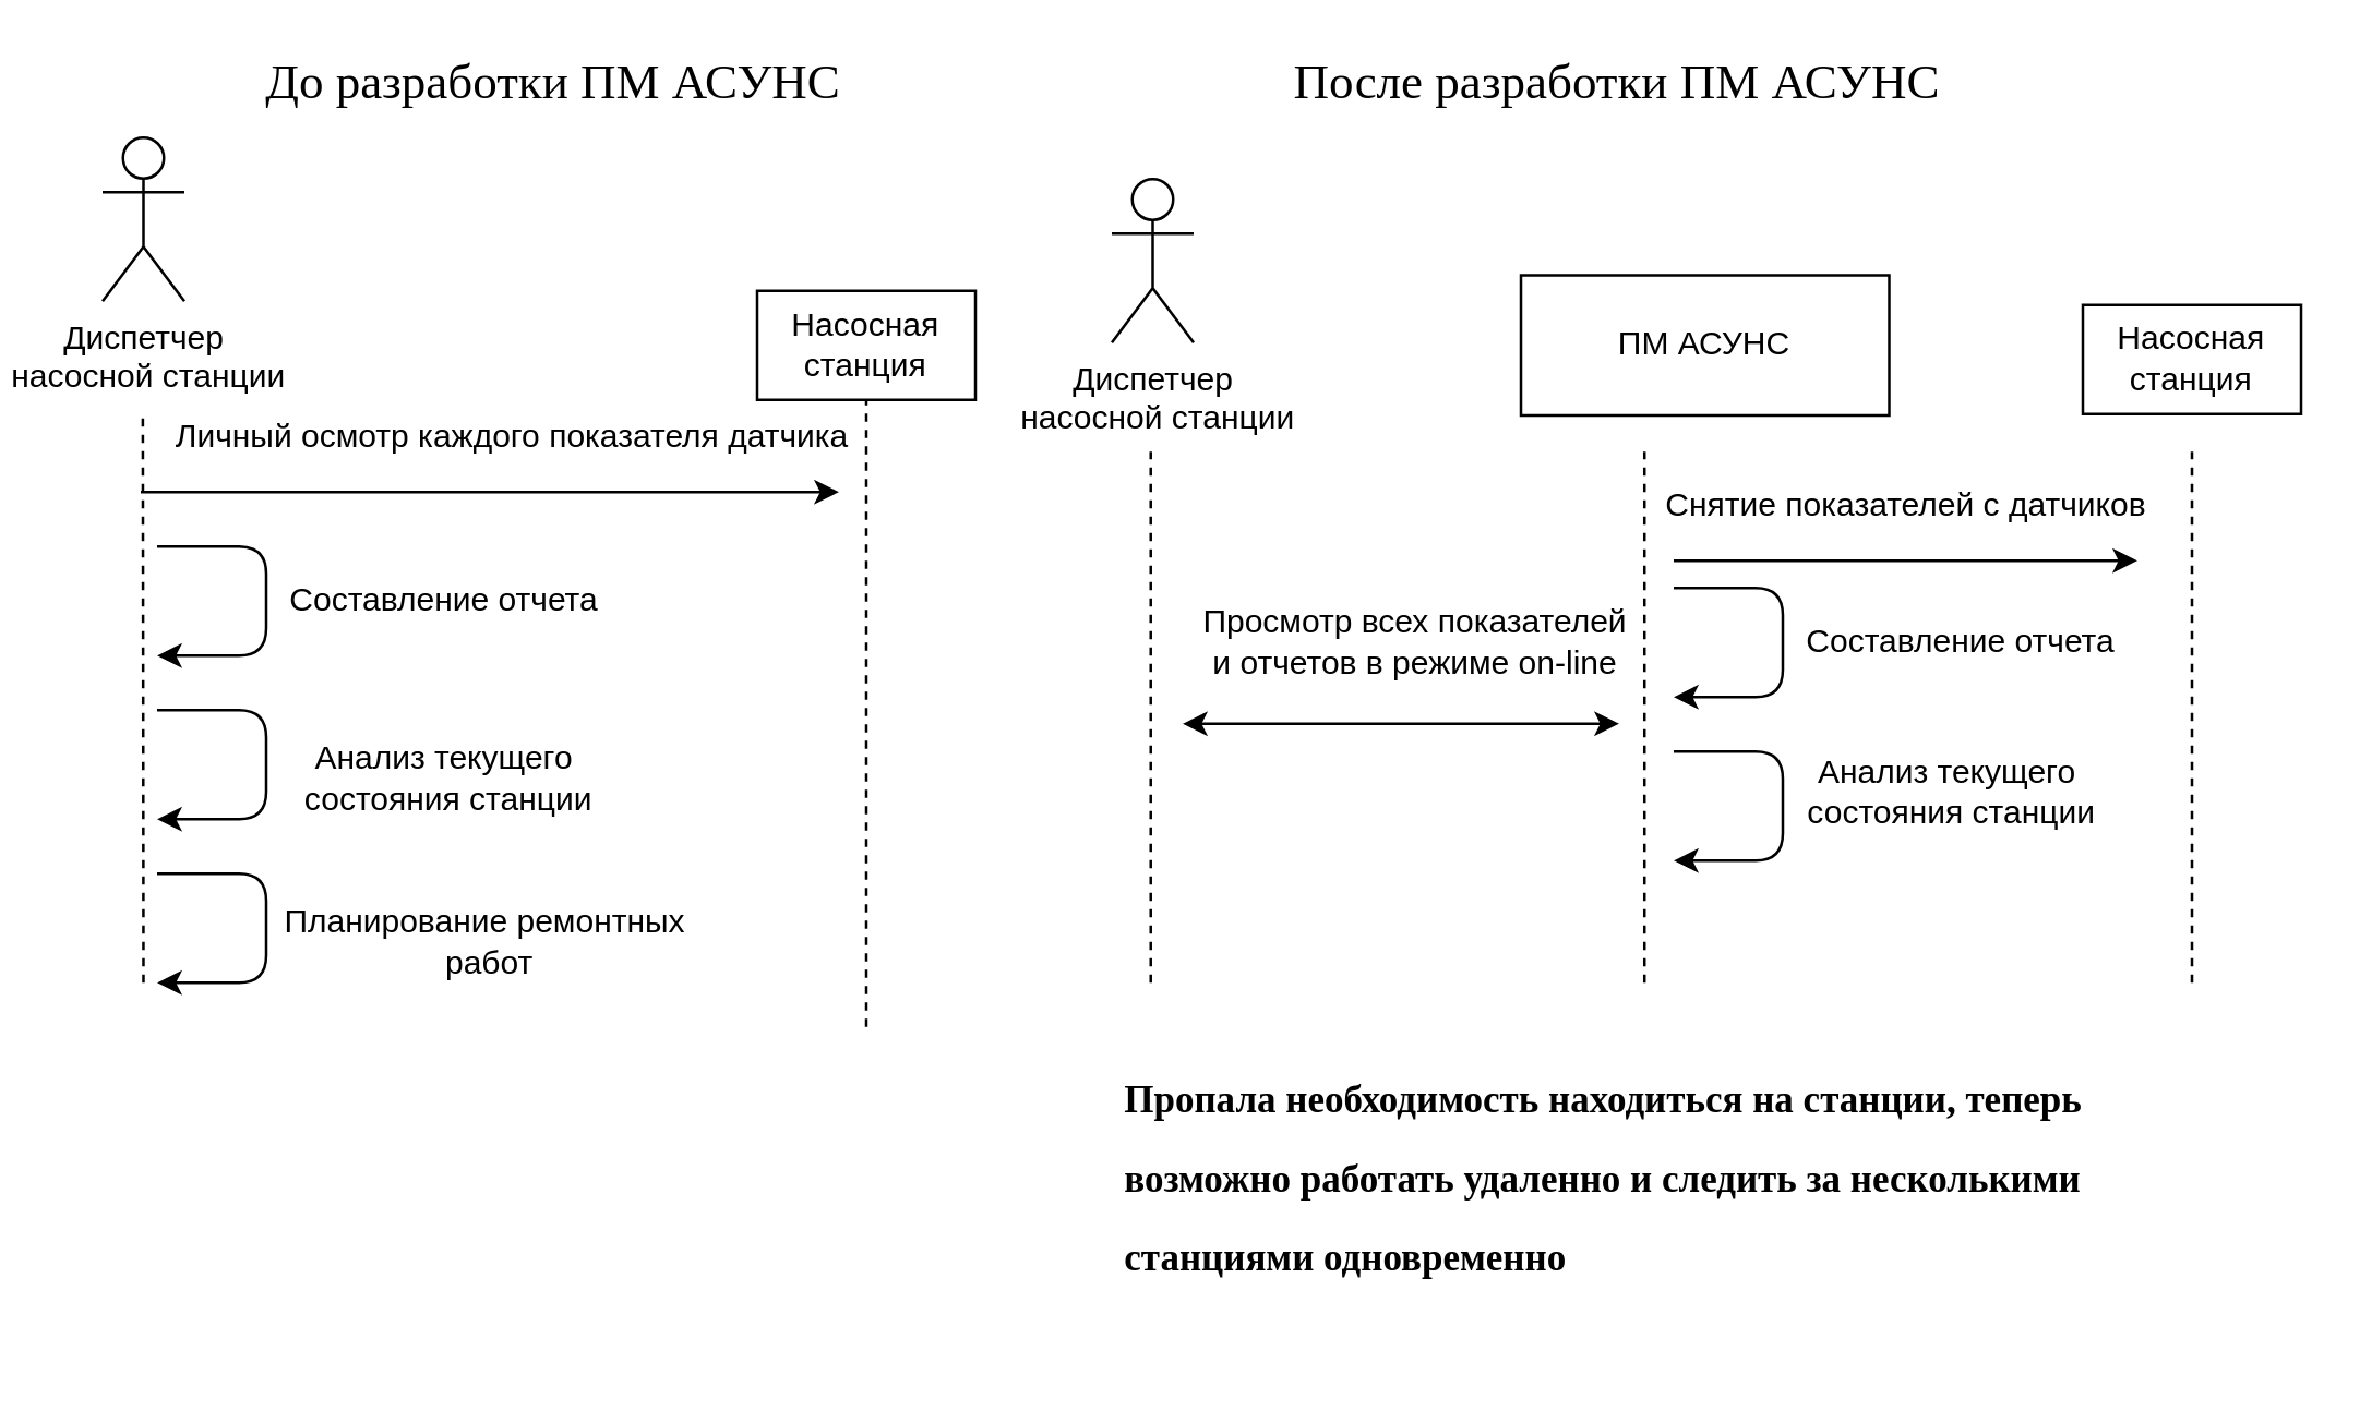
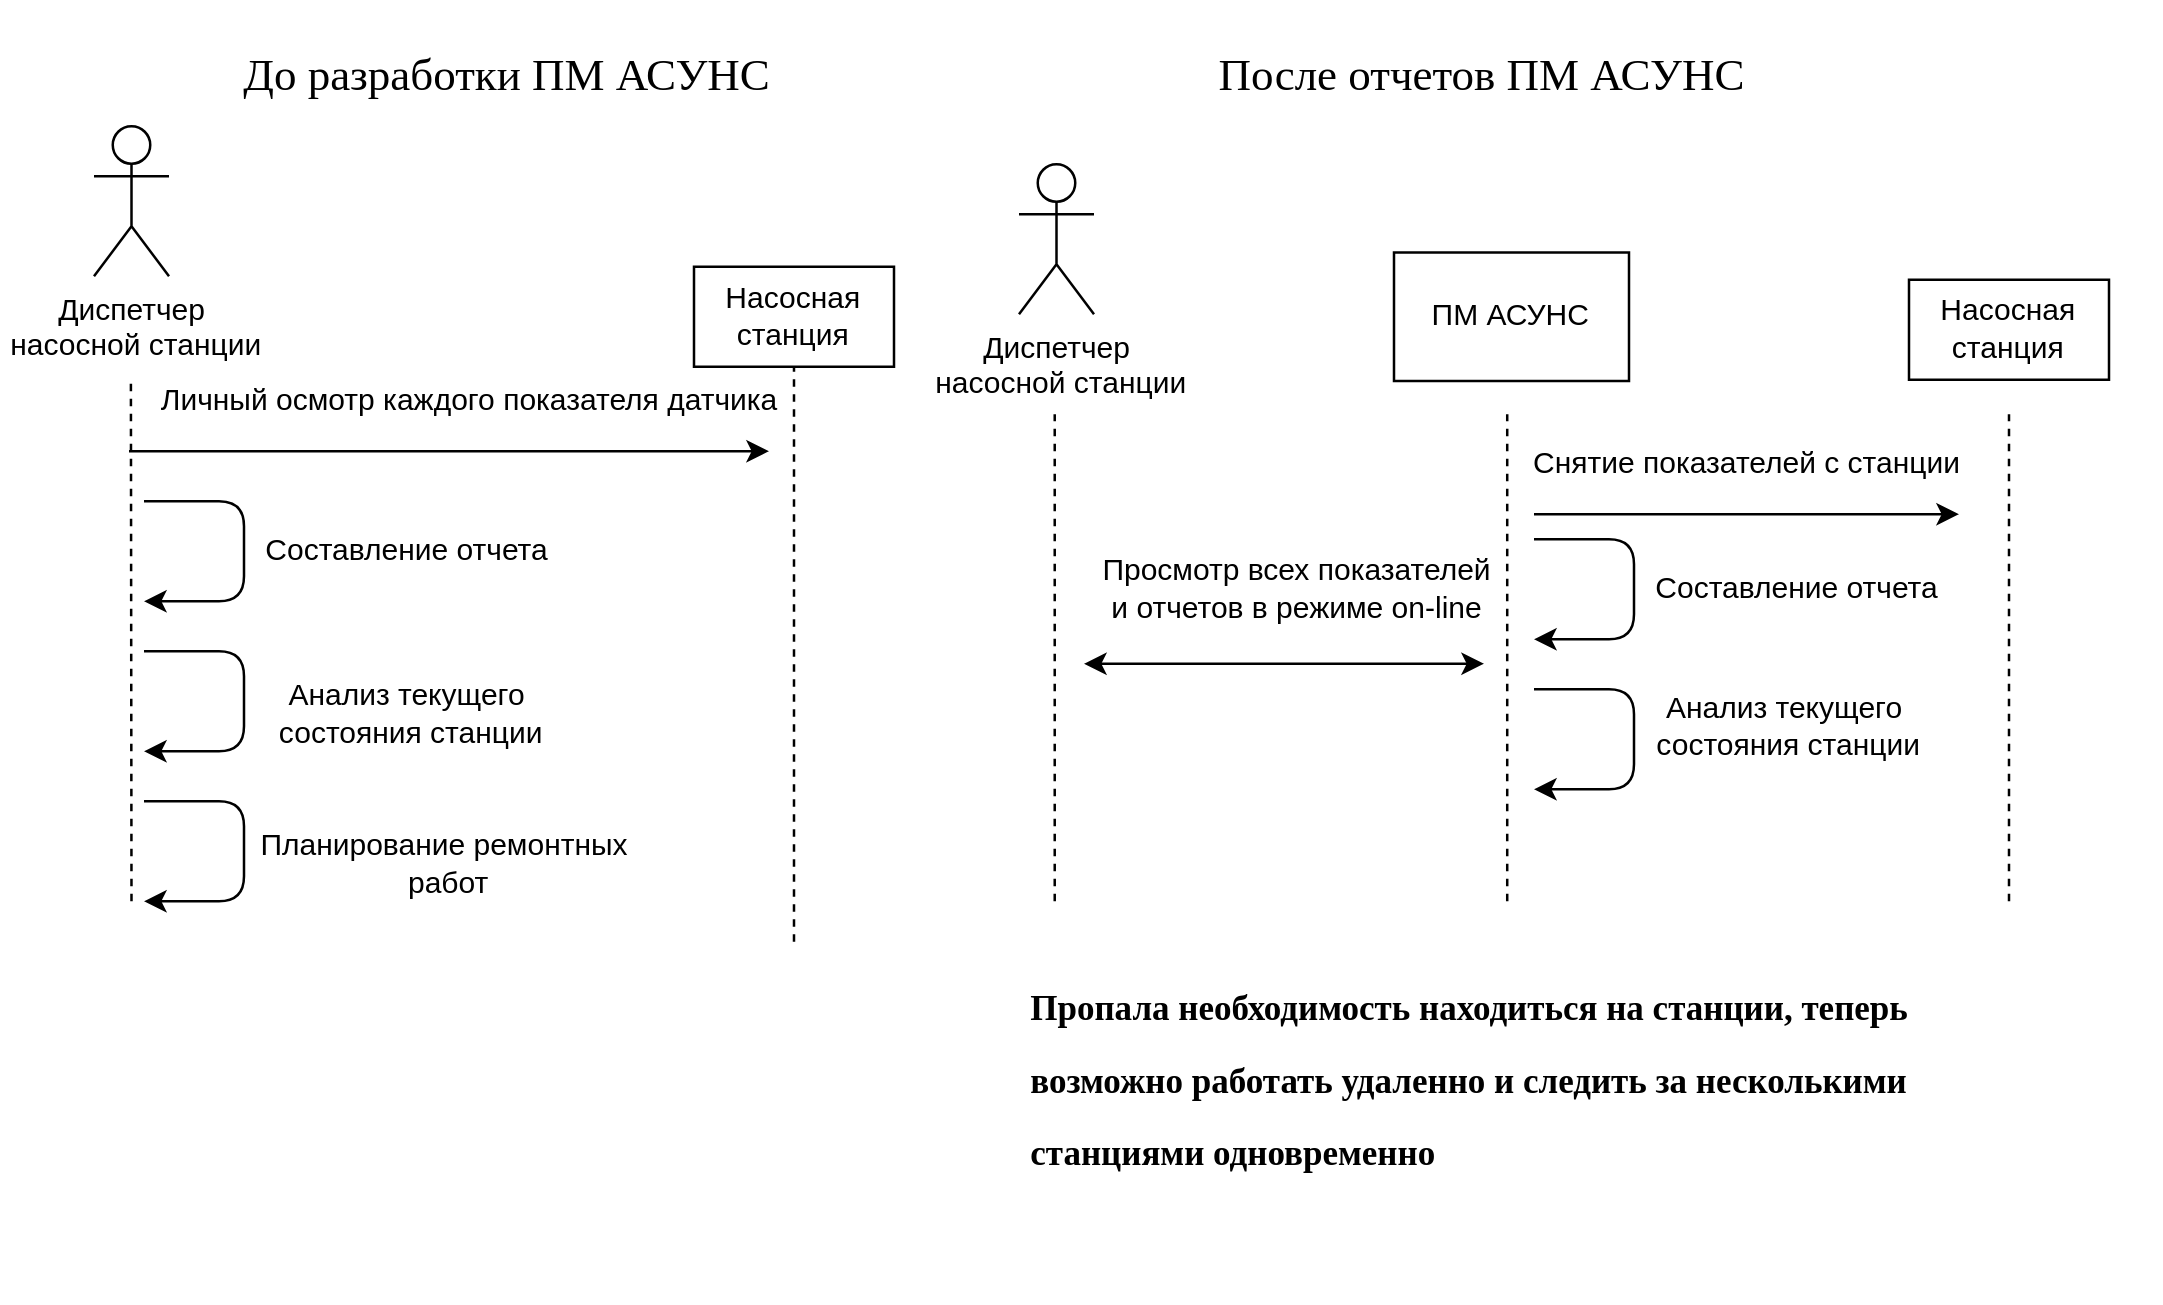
- <mxCell id="7" value="&lt;font face=&quot;Times New Roman&quot; style=&quot;font-size: 18px&quot;&gt;После разработки ПМ АСУНС&lt;/font&gt;" style="text;html=1;align=center;verticalAlign=middle;resizable=0;points=[];autosize=1;" vertex="1" parent="1"><mxGeometry x="450" y="20" width="250" height="20" as="geometry" /></mxCell>
+ <mxCell id="7" value="&lt;font face=&quot;Times New Roman&quot; style=&quot;font-size: 18px&quot;&gt;После отчетов ПМ АСУНС&lt;/font&gt;" style="text;html=1;align=center;verticalAlign=middle;resizable=0;points=[];autosize=1;" vertex="1" parent="1"><mxGeometry x="450" y="20" width="250" height="20" as="geometry" /></mxCell>
- <mxCell id="20" value="ПМ АСУНС" style="rounded=0;whiteSpace=wrap;html=1;" vertex="1" parent="1"><mxGeometry x="540" y="100.5" width="135" height="51.4" as="geometry" /></mxCell>
+ <mxCell id="20" value="ПМ АСУНС" style="rounded=0;whiteSpace=wrap;html=1;" vertex="1" parent="1"><mxGeometry x="540" y="100.5" width="94" height="51.4" as="geometry" /></mxCell>
- <mxCell id="24" value="Снятие показателей с датчиков" style="text;html=1;align=center;verticalAlign=middle;resizable=0;points=[];autosize=1;" vertex="1" parent="1"><mxGeometry x="586" y="175.2" width="190" height="20" as="geometry" /></mxCell>
+ <mxCell id="24" value="Снятие показателей с станции" style="text;html=1;align=center;verticalAlign=middle;resizable=0;points=[];autosize=1;" vertex="1" parent="1"><mxGeometry x="586" y="175.2" width="190" height="20" as="geometry" /></mxCell>
